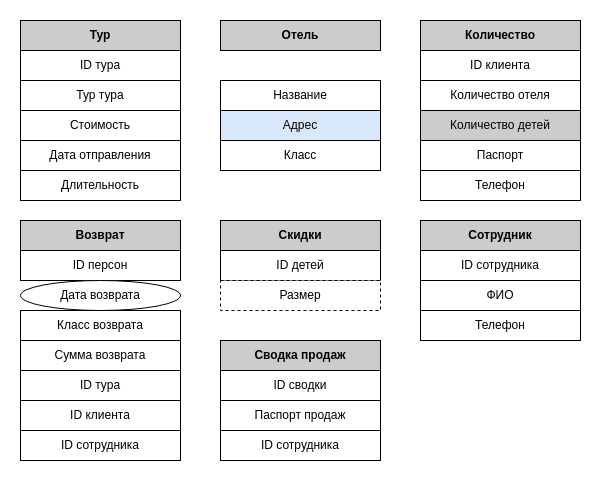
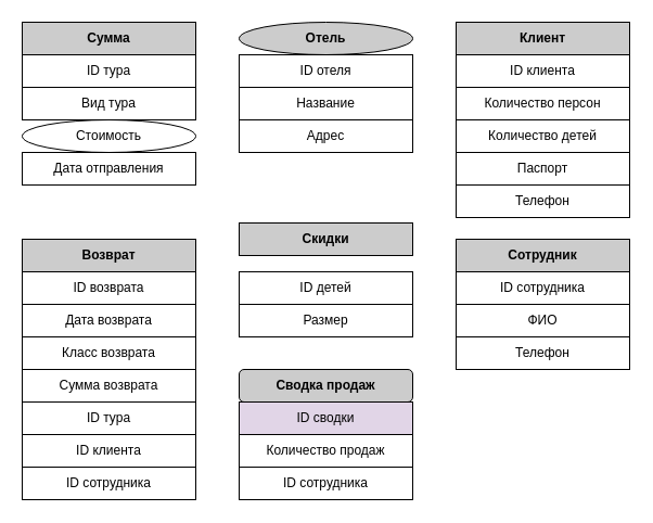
- <mxCell id="2" value="&lt;b&gt;Тур&lt;/b&gt;" style="rounded=0;whiteSpace=wrap;html=1;fillColor=#CCCCCC;strokeColor=#000000;" vertex="1" parent="1"><mxGeometry x="20" y="20" width="160" height="30" as="geometry" /></mxCell>
+ <mxCell id="2" value="&lt;b&gt;Сумма&lt;/b&gt;" style="rounded=0;whiteSpace=wrap;html=1;fillColor=#CCCCCC;strokeColor=#000000;" vertex="1" parent="1"><mxGeometry x="20" y="20" width="160" height="30" as="geometry" /></mxCell>
- <mxCell id="7" value="&lt;b&gt;Отель&lt;/b&gt;" style="rounded=0;whiteSpace=wrap;html=1;fillColor=#CCCCCC;strokeColor=#000000;" vertex="1" parent="1"><mxGeometry x="220" y="20" width="160" height="30" as="geometry" /></mxCell>
+ <mxCell id="7" value="&lt;b&gt;Отель&lt;/b&gt;" style="ellipse;whiteSpace=wrap;html=1;fillColor=#CCCCCC;strokeColor=#000000;" vertex="1" parent="1"><mxGeometry x="220" y="20" width="160" height="30" as="geometry" /></mxCell>
- <mxCell id="15" value="&lt;b&gt;Количество&lt;/b&gt;" style="rounded=0;whiteSpace=wrap;html=1;fillColor=#CCCCCC;strokeColor=#000000;" vertex="1" parent="1"><mxGeometry x="420" y="20" width="160" height="30" as="geometry" /></mxCell>
+ <mxCell id="15" value="&lt;b&gt;Клиент&lt;/b&gt;" style="rounded=0;whiteSpace=wrap;html=1;fillColor=#CCCCCC;strokeColor=#000000;" vertex="1" parent="1"><mxGeometry x="420" y="20" width="160" height="30" as="geometry" /></mxCell>
+ <mxCell id="8" value="ID отеля" style="rounded=0;whiteSpace=wrap;html=1;strokeColor=#000000;" vertex="1" parent="1"><mxGeometry x="220" y="50" width="160" height="30" as="geometry" /></mxCell>
- <mxCell id="6" value="Тур тура" style="rounded=0;whiteSpace=wrap;html=1;strokeColor=#000000;" vertex="1" parent="1"><mxGeometry x="20" y="80" width="160" height="30" as="geometry" /></mxCell>
+ <mxCell id="6" value="Вид тура" style="rounded=0;whiteSpace=wrap;html=1;strokeColor=#000000;" vertex="1" parent="1"><mxGeometry x="20" y="80" width="160" height="30" as="geometry" /></mxCell>
- <mxCell id="19" value="Количество отеля" style="rounded=0;whiteSpace=wrap;html=1;strokeColor=#000000;" vertex="1" parent="1"><mxGeometry x="420" y="80" width="160" height="30" as="geometry" /></mxCell>
+ <mxCell id="19" value="Количество персон" style="rounded=0;whiteSpace=wrap;html=1;strokeColor=#000000;" vertex="1" parent="1"><mxGeometry x="420" y="80" width="160" height="30" as="geometry" /></mxCell>
- <mxCell id="4" value="Стоимость" style="rounded=0;whiteSpace=wrap;html=1;strokeColor=#000000;" vertex="1" parent="1"><mxGeometry x="20" y="110" width="160" height="30" as="geometry" /></mxCell>
+ <mxCell id="4" value="Стоимость" style="ellipse;whiteSpace=wrap;html=1;strokeColor=#000000;" vertex="1" parent="1"><mxGeometry x="20" y="110" width="160" height="30" as="geometry" /></mxCell>
- <mxCell id="9" value="Адрес" style="rounded=0;whiteSpace=wrap;html=1;strokeColor=#000000;fillColor=#dae8fc;" vertex="1" parent="1"><mxGeometry x="220" y="110" width="160" height="30" as="geometry" /></mxCell>
+ <mxCell id="9" value="Адрес" style="rounded=0;whiteSpace=wrap;html=1;strokeColor=#000000;" vertex="1" parent="1"><mxGeometry x="220" y="110" width="160" height="30" as="geometry" /></mxCell>
- <mxCell id="17" value="Количество детей" style="rounded=0;whiteSpace=wrap;html=1;strokeColor=#000000;fillColor=#cccccc;" vertex="1" parent="1"><mxGeometry x="420" y="110" width="160" height="30" as="geometry" /></mxCell>
+ <mxCell id="17" value="Количество детей" style="rounded=0;whiteSpace=wrap;html=1;strokeColor=#000000;" vertex="1" parent="1"><mxGeometry x="420" y="110" width="160" height="30" as="geometry" /></mxCell>
- <mxCell id="10" value="Класс" style="rounded=0;whiteSpace=wrap;html=1;strokeColor=#000000;" vertex="1" parent="1"><mxGeometry x="220" y="140" width="160" height="30" as="geometry" /></mxCell>
- <mxCell id="5" value="Длительность" style="rounded=0;whiteSpace=wrap;html=1;strokeColor=#000000;" vertex="1" parent="1"><mxGeometry x="20" y="170" width="160" height="30" as="geometry" /></mxCell>
- <mxCell id="12" value="&lt;b&gt;Скидки&lt;/b&gt;" style="rounded=0;whiteSpace=wrap;html=1;strokeColor=#000000;fillColor=#CCCCCC;" vertex="1" parent="1"><mxGeometry x="220" y="220" width="160" height="30" as="geometry" /></mxCell>
+ <mxCell id="12" value="&lt;b&gt;Скидки&lt;/b&gt;" style="rounded=0;whiteSpace=wrap;html=1;strokeColor=#000000;fillColor=#CCCCCC;" vertex="1" parent="1"><mxGeometry x="220" y="205" width="160" height="30" as="geometry" /></mxCell>
- <mxCell id="26" value="ID персон" style="rounded=0;whiteSpace=wrap;html=1;strokeColor=#000000;" vertex="1" parent="1"><mxGeometry x="20" y="250" width="160" height="30" as="geometry" /></mxCell>
+ <mxCell id="26" value="ID возврата" style="rounded=0;whiteSpace=wrap;html=1;strokeColor=#000000;" vertex="1" parent="1"><mxGeometry x="20" y="250" width="160" height="30" as="geometry" /></mxCell>
- <mxCell id="27" value="Дата возврата" style="ellipse;whiteSpace=wrap;html=1;strokeColor=#000000;" vertex="1" parent="1"><mxGeometry x="20" y="280" width="160" height="30" as="geometry" /></mxCell>
+ <mxCell id="27" value="Дата возврата" style="rounded=0;whiteSpace=wrap;html=1;strokeColor=#000000;" vertex="1" parent="1"><mxGeometry x="20" y="280" width="160" height="30" as="geometry" /></mxCell>
- <mxCell id="14" value="Размер" style="rounded=0;whiteSpace=wrap;html=1;strokeColor=#000000;dashed=1;" vertex="1" parent="1"><mxGeometry x="220" y="280" width="160" height="30" as="geometry" /></mxCell>
+ <mxCell id="14" value="Размер" style="rounded=0;whiteSpace=wrap;html=1;strokeColor=#000000;" vertex="1" parent="1"><mxGeometry x="220" y="280" width="160" height="30" as="geometry" /></mxCell>
- <mxCell id="34" value="&lt;b&gt;Сводка продаж&lt;/b&gt;" style="rounded=0;whiteSpace=wrap;html=1;strokeColor=#000000;fillColor=#CCCCCC;" vertex="1" parent="1"><mxGeometry x="220" y="340" width="160" height="30" as="geometry" /></mxCell>
+ <mxCell id="34" value="&lt;b&gt;Сводка продаж&lt;/b&gt;" style="whiteSpace=wrap;html=1;strokeColor=#000000;fillColor=#CCCCCC;rounded=1;" vertex="1" parent="1"><mxGeometry x="220" y="340" width="160" height="30" as="geometry" /></mxCell>
- <mxCell id="37" value="ID сводки" style="rounded=0;whiteSpace=wrap;html=1;strokeColor=#000000;" vertex="1" parent="1"><mxGeometry x="220" y="370" width="160" height="30" as="geometry" /></mxCell>
+ <mxCell id="37" value="ID сводки" style="rounded=0;whiteSpace=wrap;html=1;strokeColor=#000000;fillColor=#e1d5e7;" vertex="1" parent="1"><mxGeometry x="220" y="370" width="160" height="30" as="geometry" /></mxCell>
- <mxCell id="35" value="Паспорт продаж" style="rounded=0;whiteSpace=wrap;html=1;strokeColor=#000000;" vertex="1" parent="1"><mxGeometry x="220" y="400" width="160" height="30" as="geometry" /></mxCell>
+ <mxCell id="35" value="Количество продаж" style="rounded=0;whiteSpace=wrap;html=1;strokeColor=#000000;" vertex="1" parent="1"><mxGeometry x="220" y="400" width="160" height="30" as="geometry" /></mxCell>
